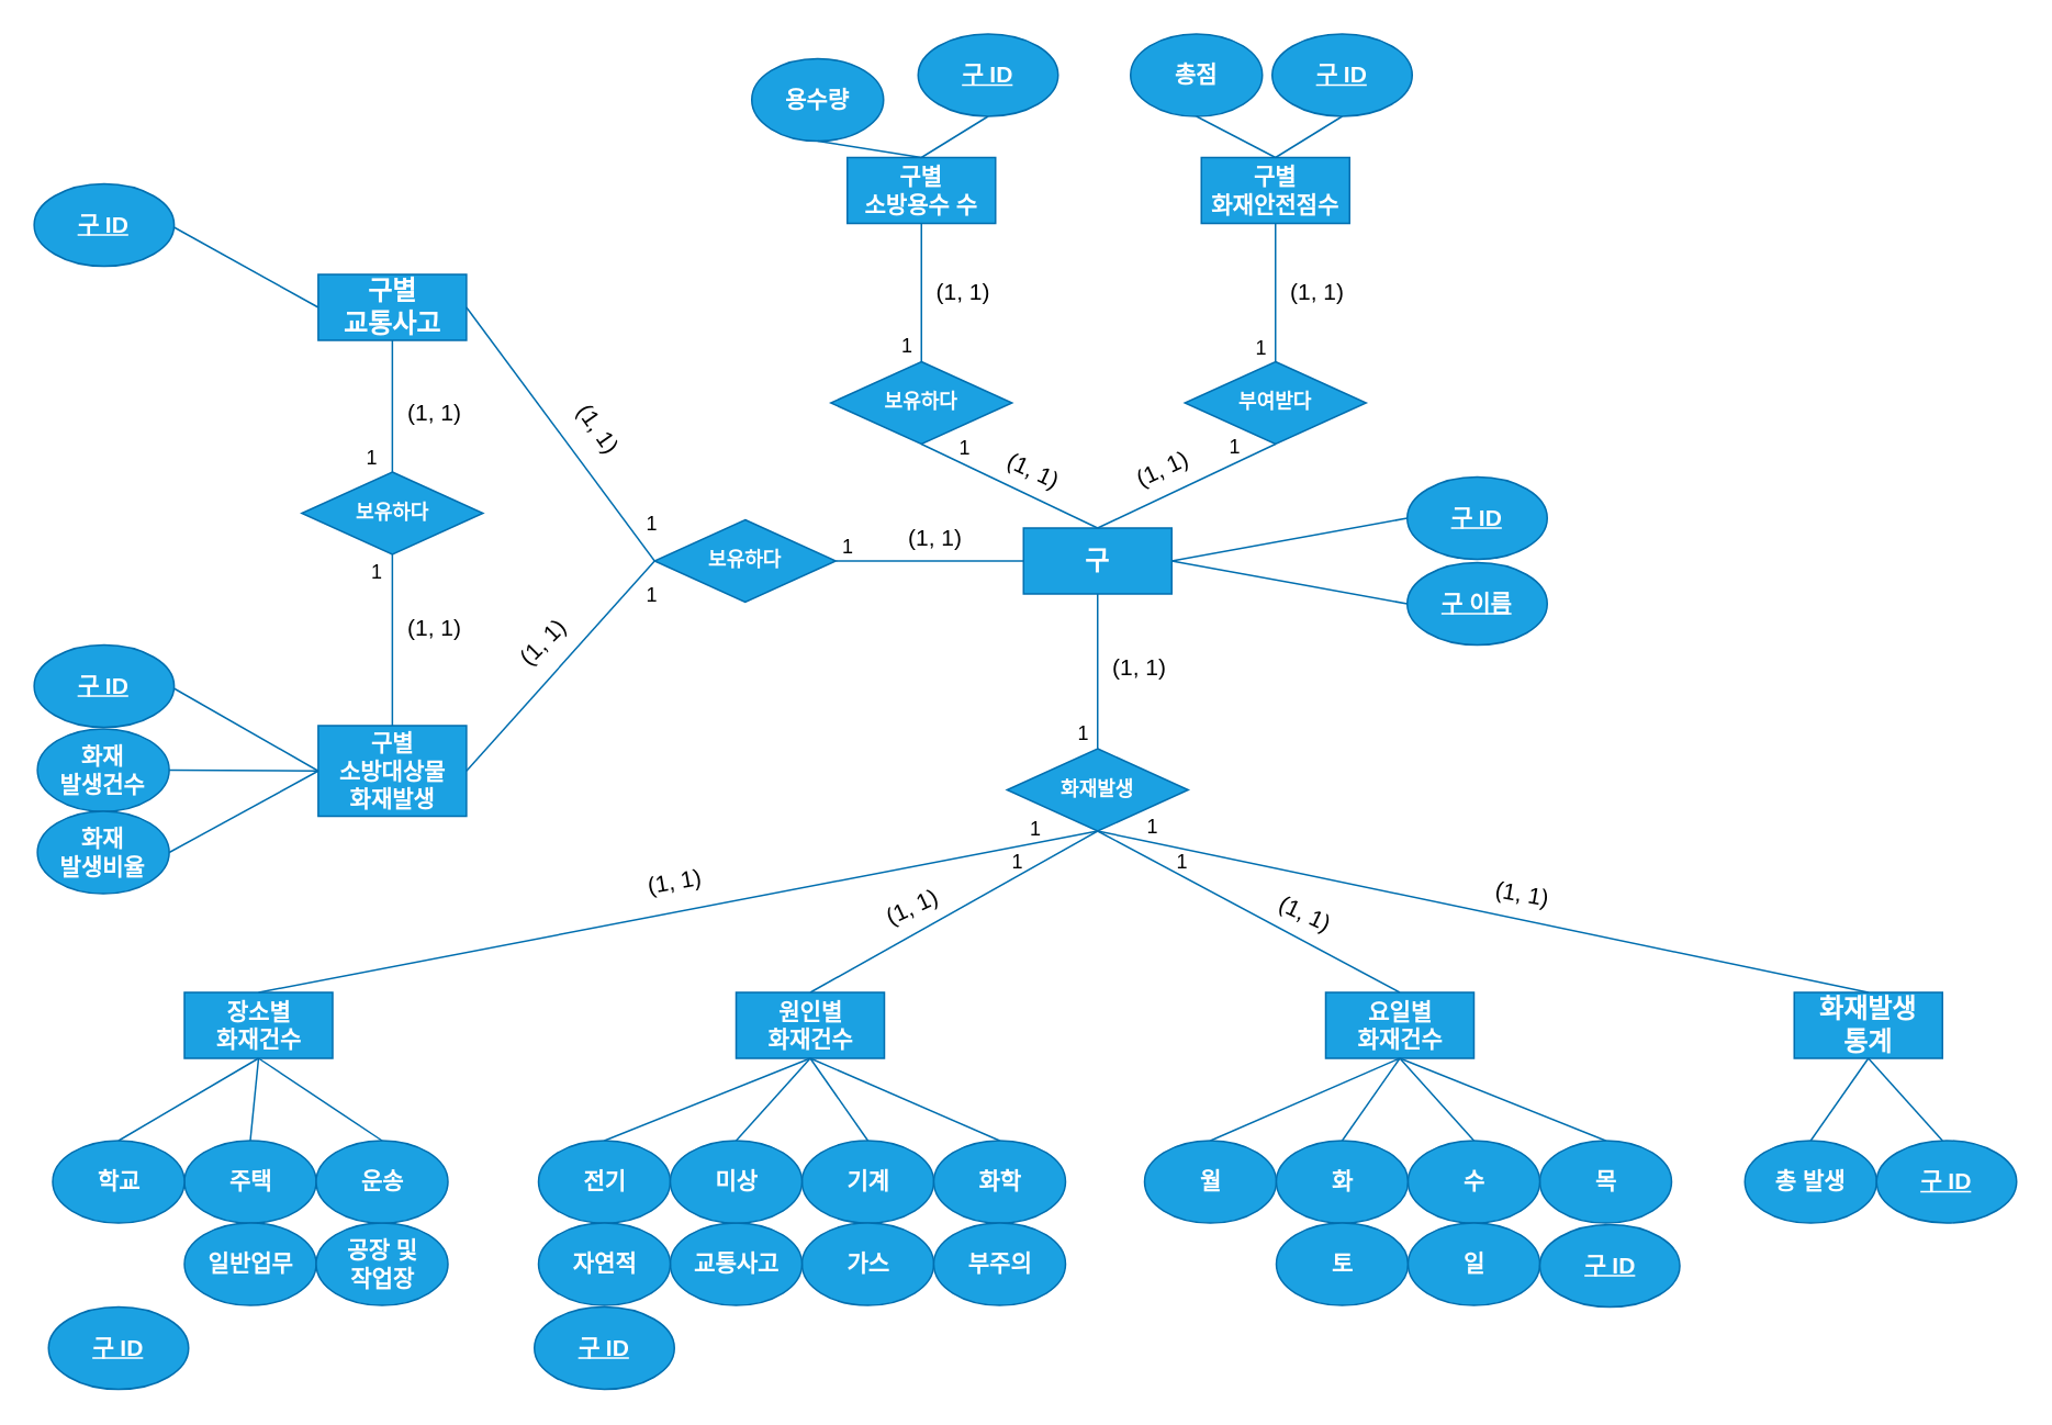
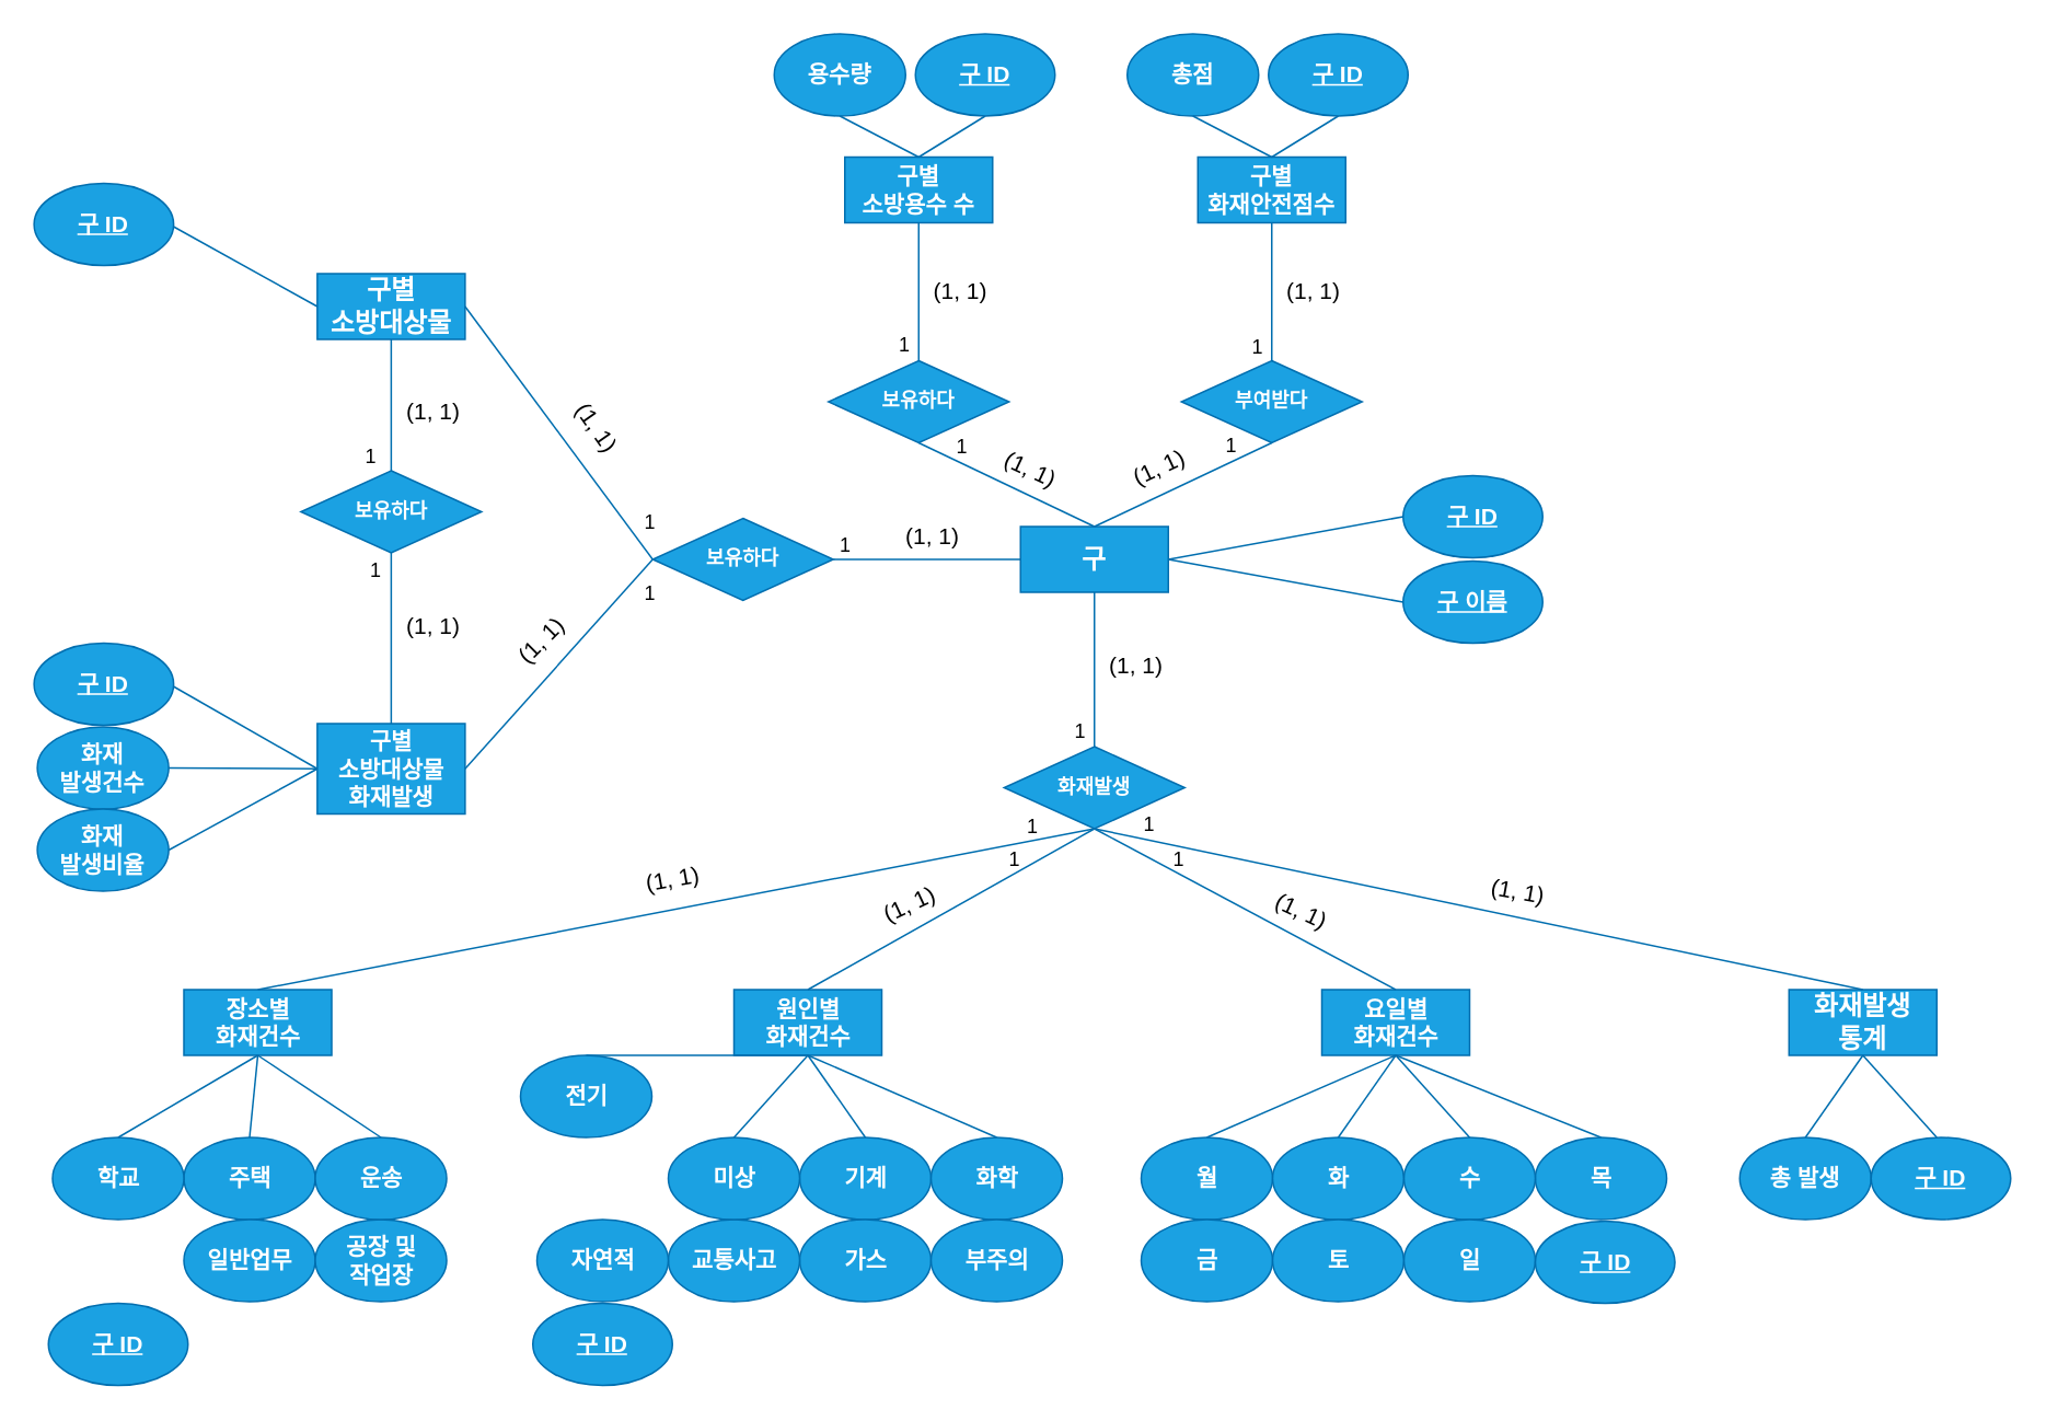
- <mxCell id="28" value="&lt;span style=&quot;font-size: 14px&quot;&gt;&lt;b&gt;용수량&lt;/b&gt;&lt;/span&gt;" style="ellipse;whiteSpace=wrap;html=1;fillColor=#1ba1e2;fontColor=#ffffff;strokeColor=#006EAF;" parent="1" vertex="1"><mxGeometry x="456" y="35" width="80" height="50" as="geometry" /></mxCell>
+ <mxCell id="28" value="&lt;span style=&quot;font-size: 14px&quot;&gt;&lt;b&gt;용수량&lt;/b&gt;&lt;/span&gt;" style="ellipse;whiteSpace=wrap;html=1;fillColor=#1ba1e2;fontColor=#ffffff;strokeColor=#006EAF;" parent="1" vertex="1"><mxGeometry x="471" y="20" width="80" height="50" as="geometry" /></mxCell>
- <mxCell id="6" value="&lt;span style=&quot;font-size: 16px&quot;&gt;&lt;b&gt;구별&lt;br&gt;교통사고&lt;/b&gt;&lt;/span&gt;" style="rounded=0;whiteSpace=wrap;html=1;fillColor=#1ba1e2;fontColor=#ffffff;strokeColor=#006EAF;" parent="1" vertex="1"><mxGeometry x="192.75" y="166" width="90" height="40" as="geometry" /></mxCell>
+ <mxCell id="6" value="&lt;span style=&quot;font-size: 16px&quot;&gt;&lt;b&gt;구별&lt;br&gt;소방대상물&lt;/b&gt;&lt;/span&gt;" style="rounded=0;whiteSpace=wrap;html=1;fillColor=#1ba1e2;fontColor=#ffffff;strokeColor=#006EAF;" parent="1" vertex="1"><mxGeometry x="192.75" y="166" width="90" height="40" as="geometry" /></mxCell>
- <mxCell id="15" value="&lt;span style=&quot;font-size: 14px&quot;&gt;&lt;b&gt;전기&lt;/b&gt;&lt;/span&gt;" style="ellipse;whiteSpace=wrap;html=1;fillColor=#1ba1e2;fontColor=#ffffff;strokeColor=#006EAF;" parent="1" vertex="1"><mxGeometry x="326.5" y="692" width="80" height="50" as="geometry" /></mxCell>
+ <mxCell id="15" value="&lt;span style=&quot;font-size: 14px&quot;&gt;&lt;b&gt;전기&lt;/b&gt;&lt;/span&gt;" style="ellipse;whiteSpace=wrap;html=1;fillColor=#1ba1e2;fontColor=#ffffff;strokeColor=#006EAF;" parent="1" vertex="1"><mxGeometry x="316.5" y="642" width="80" height="50" as="geometry" /></mxCell>
+ <mxCell id="10" value="&lt;span style=&quot;font-size: 14px&quot;&gt;&lt;b&gt;금&lt;/b&gt;&lt;/span&gt;" style="ellipse;whiteSpace=wrap;html=1;fillColor=#1ba1e2;fontColor=#ffffff;strokeColor=#006EAF;" parent="1" vertex="1"><mxGeometry x="694.5" y="742" width="80" height="50" as="geometry" /></mxCell>
